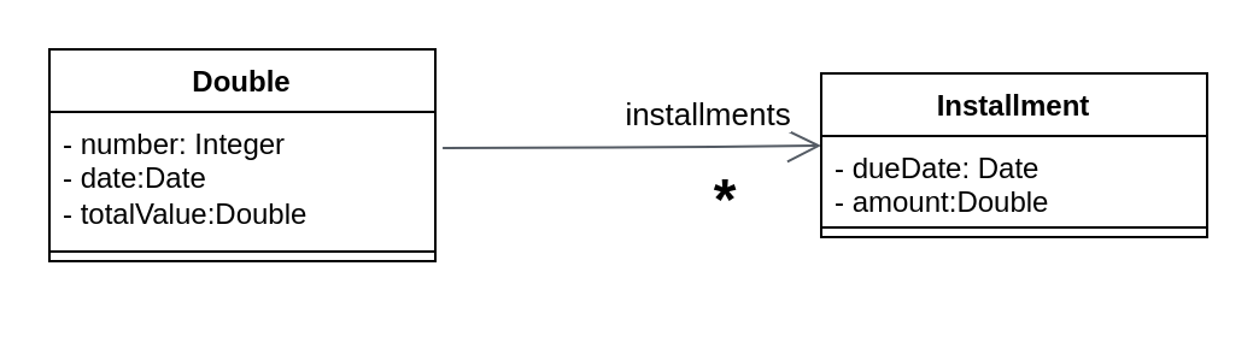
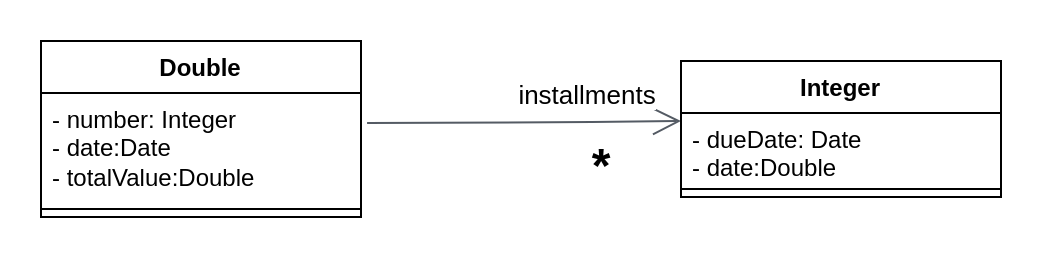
- <mxCell id="7" value="Installment" style="swimlane;fontStyle=1;align=center;verticalAlign=top;childLayout=stackLayout;horizontal=1;startSize=26;horizontalStack=0;resizeParent=1;resizeParentMax=0;resizeLast=0;collapsible=1;marginBottom=0;whiteSpace=wrap;html=1;" vertex="1" parent="1"><mxGeometry x="340" y="30" width="160" height="68" as="geometry" /></mxCell>
+ <mxCell id="7" value="Integer" style="swimlane;fontStyle=1;align=center;verticalAlign=top;childLayout=stackLayout;horizontal=1;startSize=26;horizontalStack=0;resizeParent=1;resizeParentMax=0;resizeLast=0;collapsible=1;marginBottom=0;whiteSpace=wrap;html=1;" vertex="1" parent="1"><mxGeometry x="340" y="30" width="160" height="68" as="geometry" /></mxCell>
- <mxCell id="8" value="- dueDate: Date&lt;div&gt;&lt;div&gt;- amount:Double&lt;/div&gt;&lt;div&gt;&lt;br&gt;&lt;br&gt;&lt;/div&gt;&lt;/div&gt;" style="text;strokeColor=none;fillColor=none;align=left;verticalAlign=top;spacingLeft=4;spacingRight=4;overflow=hidden;rotatable=0;points=[[0,0.5],[1,0.5]];portConstraint=eastwest;whiteSpace=wrap;html=1;" vertex="1" parent="7"><mxGeometry y="26" width="160" height="34" as="geometry" /></mxCell>
+ <mxCell id="8" value="- dueDate: Date&lt;div&gt;&lt;div&gt;- date:Double&lt;/div&gt;&lt;div&gt;&lt;br&gt;&lt;br&gt;&lt;/div&gt;&lt;/div&gt;" style="text;strokeColor=none;fillColor=none;align=left;verticalAlign=top;spacingLeft=4;spacingRight=4;overflow=hidden;rotatable=0;points=[[0,0.5],[1,0.5]];portConstraint=eastwest;whiteSpace=wrap;html=1;" vertex="1" parent="7"><mxGeometry y="26" width="160" height="34" as="geometry" /></mxCell>
